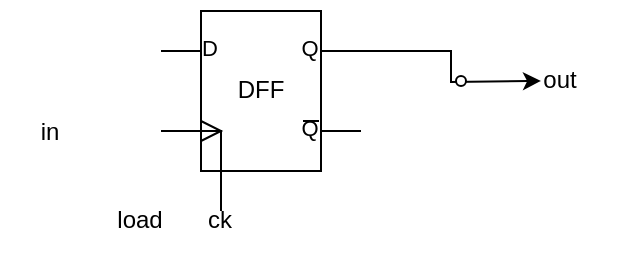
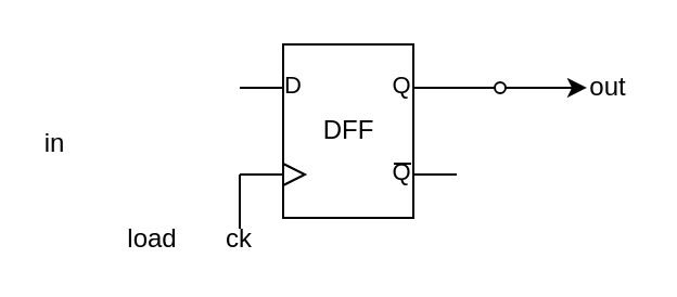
- <mxCell id="3" value="DFF" style="verticalLabelPosition=middle;shadow=0;dashed=0;align=center;html=1;verticalAlign=middle;shape=mxgraph.electrical.logic_gates.d_type_flip-flop;labelPosition=center;" vertex="1" parent="1"><mxGeometry x="80" y="5" width="100" height="80" as="geometry" /></mxCell>
+ <mxCell id="3" value="DFF" style="verticalLabelPosition=middle;shadow=0;dashed=0;align=center;html=1;verticalAlign=middle;shape=mxgraph.electrical.logic_gates.d_type_flip-flop;labelPosition=center;" vertex="1" parent="1"><mxGeometry x="110" y="20" width="100" height="80" as="geometry" /></mxCell>
